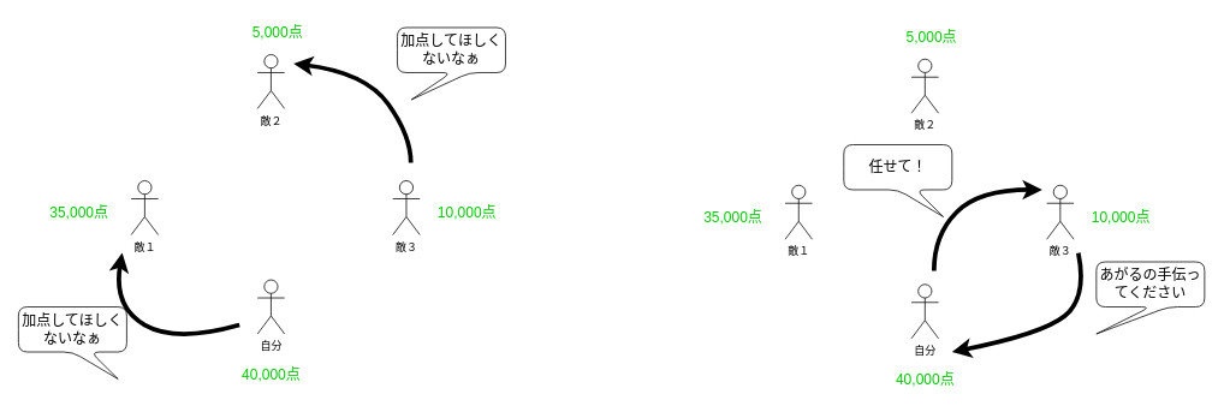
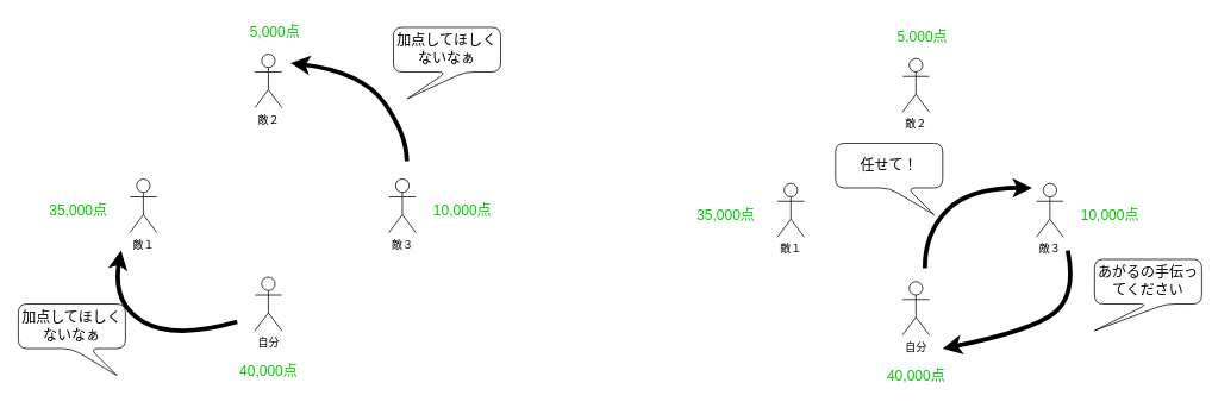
- <mxCell id="24" value="&lt;font color=&quot;#000000&quot;&gt;あがるの手伝ってください&lt;/font&gt;" style="shape=callout;whiteSpace=wrap;html=1;perimeter=calloutPerimeter;fontSize=16;fontColor=#00CC00;strokeColor=#000000;fillColor=#FFFFFF;position2=0;rounded=1;" vertex="1" parent="1"><mxGeometry x="1215" y="290" width="120" height="80" as="geometry" /></mxCell>
+ <mxCell id="24" value="&lt;font color=&quot;#000000&quot;&gt;あがるの手伝ってください&lt;/font&gt;" style="shape=callout;whiteSpace=wrap;html=1;perimeter=calloutPerimeter;fontSize=16;fontColor=#00CC00;strokeColor=#000000;fillColor=#FFFFFF;position2=0;rounded=1;" vertex="1" parent="1"><mxGeometry x="1225" y="290" width="120" height="80" as="geometry" /></mxCell>
